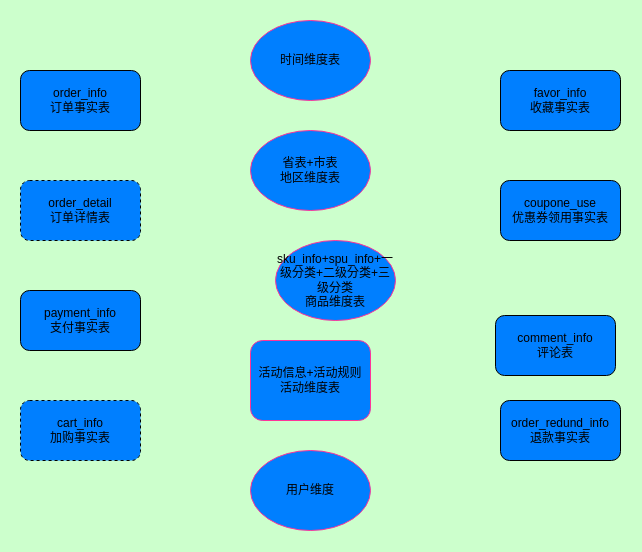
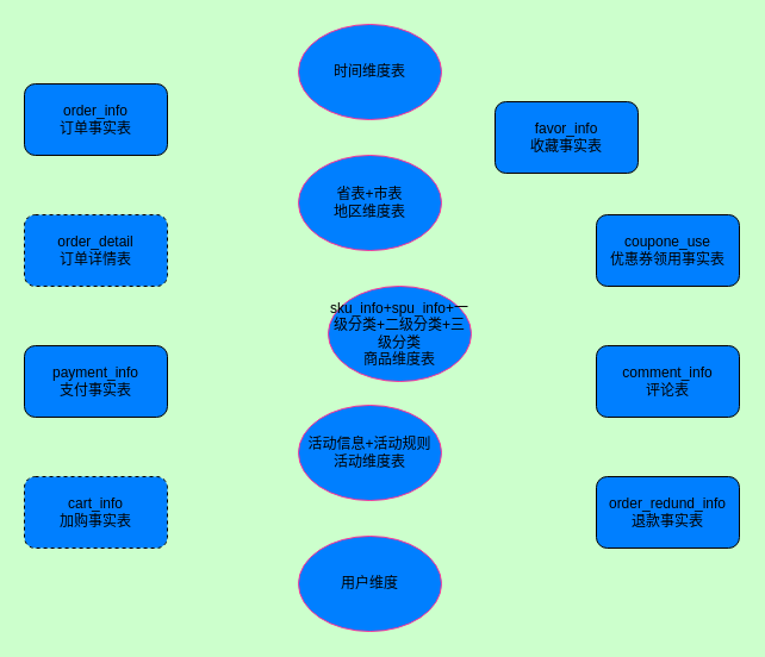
- <mxCell id="6" value="favor_info&lt;br&gt;收藏事实表" style="rounded=1;whiteSpace=wrap;html=1;fillColor=#007FFF;" vertex="1" parent="1"><mxGeometry x="500" y="70" width="120" height="60" as="geometry" /></mxCell>
+ <mxCell id="6" value="favor_info&lt;br&gt;收藏事实表" style="rounded=1;whiteSpace=wrap;html=1;fillColor=#007FFF;" vertex="1" parent="1"><mxGeometry x="415" y="85" width="120" height="60" as="geometry" /></mxCell>
- <mxCell id="8" value="comment_info&lt;br&gt;评论表" style="rounded=1;whiteSpace=wrap;html=1;fillColor=#007FFF;" vertex="1" parent="1"><mxGeometry x="495" y="315" width="120" height="60" as="geometry" /></mxCell>
+ <mxCell id="8" value="comment_info&lt;br&gt;评论表" style="rounded=1;whiteSpace=wrap;html=1;fillColor=#007FFF;" vertex="1" parent="1"><mxGeometry x="500" y="290" width="120" height="60" as="geometry" /></mxCell>
- <mxCell id="13" value="活动信息+活动规则&lt;br&gt;活动维度表" style="whiteSpace=wrap;html=1;shadow=0;strokeColor=#FF3399;fillColor=#007FFF;rounded=1;" vertex="1" parent="1"><mxGeometry x="250" y="340" width="120" height="80" as="geometry" /></mxCell>
+ <mxCell id="13" value="活动信息+活动规则&lt;br&gt;活动维度表" style="ellipse;whiteSpace=wrap;html=1;rounded=1;shadow=0;strokeColor=#FF3399;fillColor=#007FFF;" vertex="1" parent="1"><mxGeometry x="250" y="340" width="120" height="80" as="geometry" /></mxCell>
